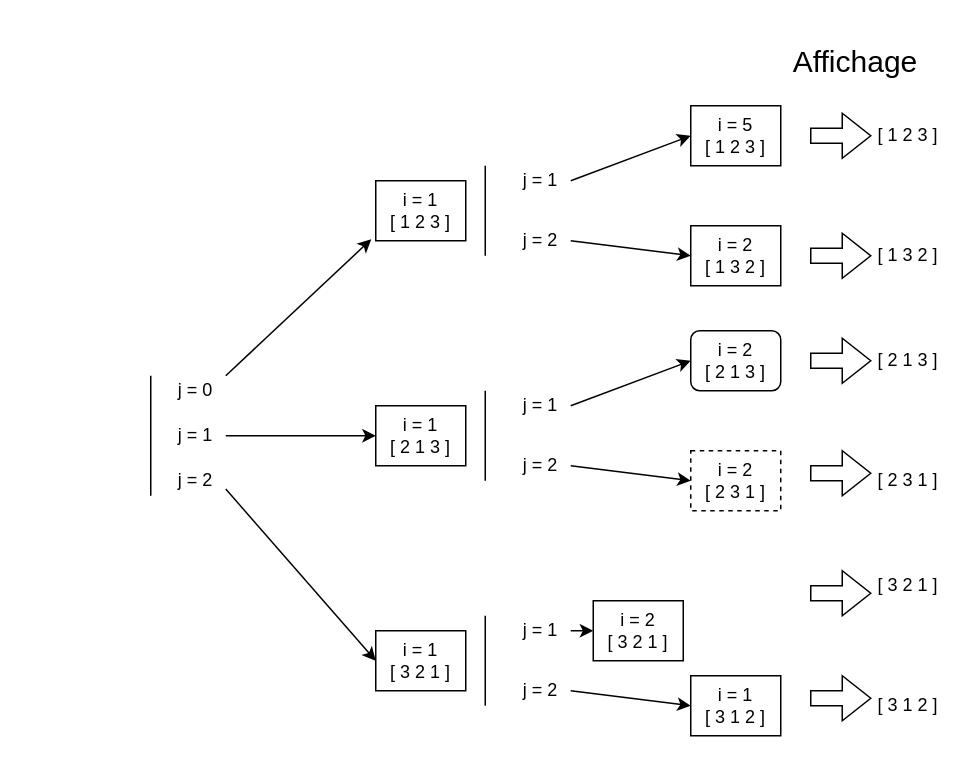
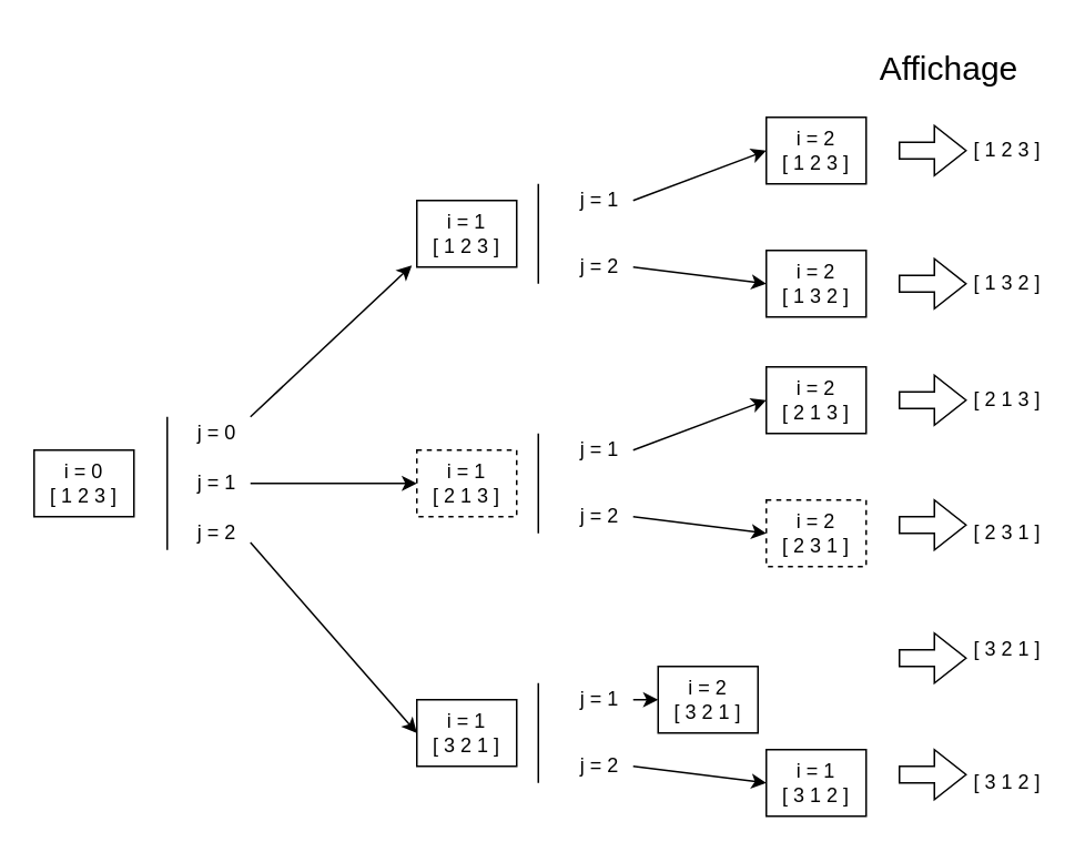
- <mxCell id="19" value="&lt;div&gt;i = 5&lt;br&gt;&lt;/div&gt;&lt;div&gt;[ 1 2 3 ]&lt;br&gt;&lt;/div&gt;" style="rounded=0;whiteSpace=wrap;html=1;" vertex="1" parent="1"><mxGeometry x="460" y="70" width="60" height="40" as="geometry" /></mxCell>
+ <mxCell id="19" value="&lt;div&gt;i = 2&lt;br&gt;&lt;/div&gt;&lt;div&gt;[ 1 2 3 ]&lt;br&gt;&lt;/div&gt;" style="rounded=0;whiteSpace=wrap;html=1;" vertex="1" parent="1"><mxGeometry x="460" y="70" width="60" height="40" as="geometry" /></mxCell>
- <mxCell id="26" value="&lt;div&gt;i = 2&lt;br&gt;&lt;/div&gt;&lt;div&gt;[ 2 1 3 ]&lt;br&gt;&lt;/div&gt;" style="whiteSpace=wrap;html=1;rounded=1;" vertex="1" parent="1"><mxGeometry x="460" y="220" width="60" height="40" as="geometry" /></mxCell>
+ <mxCell id="26" value="&lt;div&gt;i = 2&lt;br&gt;&lt;/div&gt;&lt;div&gt;[ 2 1 3 ]&lt;br&gt;&lt;/div&gt;" style="rounded=0;whiteSpace=wrap;html=1;" vertex="1" parent="1"><mxGeometry x="460" y="220" width="60" height="40" as="geometry" /></mxCell>
+ <mxCell id="2" value="&lt;div&gt;i = 0&lt;/div&gt;&lt;div&gt;[ 1 2 3 ]&lt;br&gt;&lt;/div&gt;" style="rounded=0;whiteSpace=wrap;html=1;" vertex="1" parent="1"><mxGeometry x="20" y="270" width="60" height="40" as="geometry" /></mxCell>
- <mxCell id="8" value="&lt;div&gt;i = 1&lt;br&gt;&lt;/div&gt;&lt;div&gt;[ 2 1 3 ]&lt;br&gt;&lt;/div&gt;" style="rounded=0;whiteSpace=wrap;html=1;" vertex="1" parent="1"><mxGeometry x="250" y="270" width="60" height="40" as="geometry" /></mxCell>
+ <mxCell id="8" value="&lt;div&gt;i = 1&lt;br&gt;&lt;/div&gt;&lt;div&gt;[ 2 1 3 ]&lt;br&gt;&lt;/div&gt;" style="rounded=0;whiteSpace=wrap;html=1;dashed=1;" vertex="1" parent="1"><mxGeometry x="250" y="270" width="60" height="40" as="geometry" /></mxCell>
